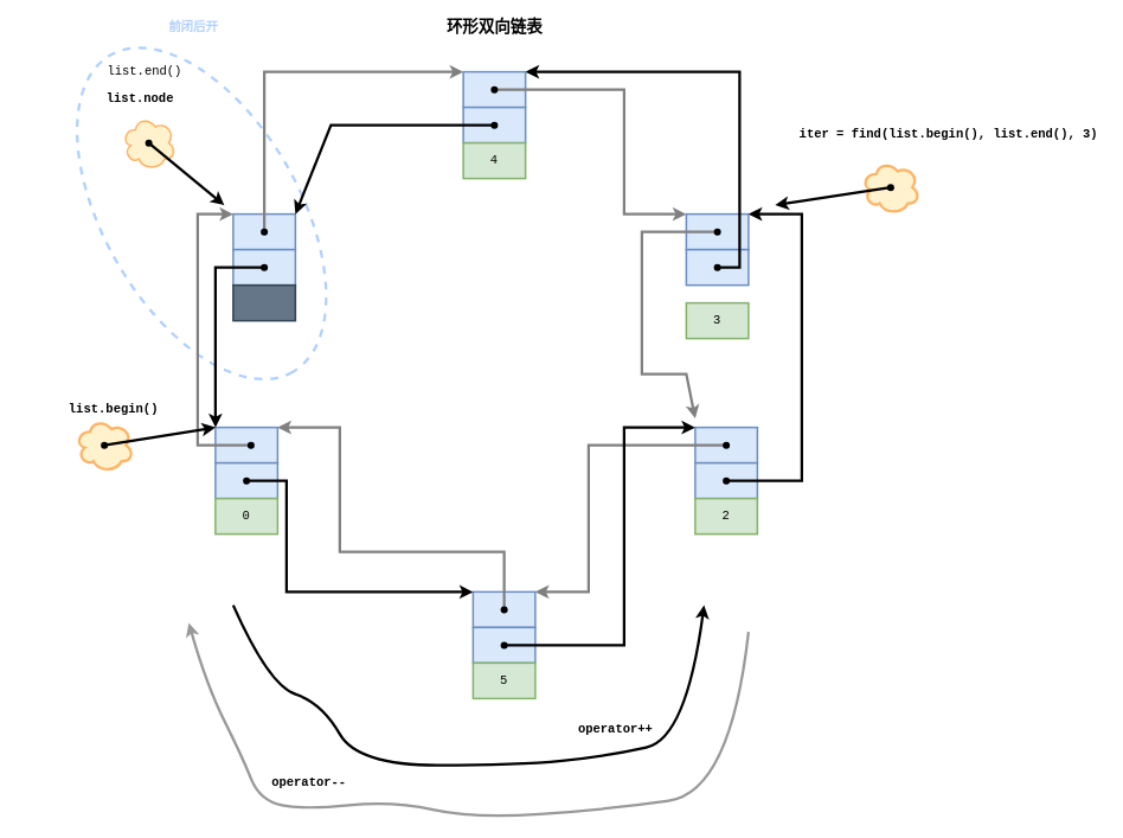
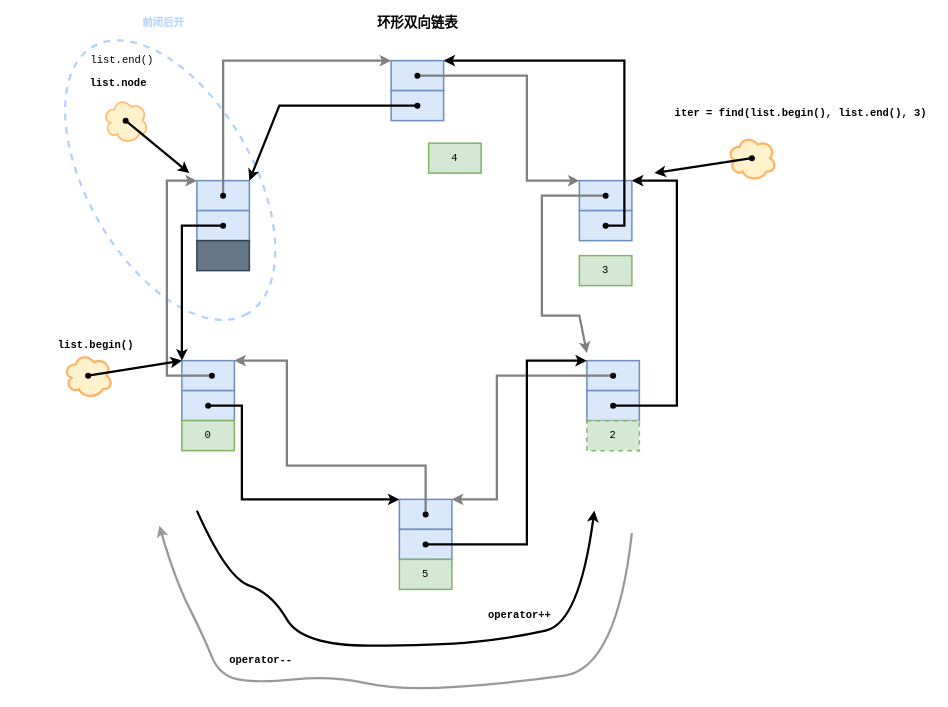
- <mxCell id="21" value="&lt;font face=&quot;Courier New&quot; style=&quot;font-size: 14px&quot;&gt;4&lt;/font&gt;" style="rounded=0;whiteSpace=wrap;html=1;strokeWidth=2;fillColor=#d5e8d4;strokeColor=#82b366;" vertex="1" parent="1"><mxGeometry x="521" y="160" width="70" height="40" as="geometry" /></mxCell>
+ <mxCell id="21" value="&lt;font face=&quot;Courier New&quot; style=&quot;font-size: 14px&quot;&gt;4&lt;/font&gt;" style="rounded=0;whiteSpace=wrap;html=1;strokeWidth=2;fillColor=#d5e8d4;strokeColor=#82b366;" vertex="1" parent="1"><mxGeometry x="571" y="190" width="70" height="40" as="geometry" /></mxCell>
- <mxCell id="15" value="&lt;font face=&quot;Courier New&quot; style=&quot;font-size: 14px&quot;&gt;2&lt;/font&gt;" style="rounded=0;whiteSpace=wrap;html=1;strokeWidth=2;fillColor=#d5e8d4;strokeColor=#82b366;" vertex="1" parent="1"><mxGeometry x="782" y="560" width="70" height="40" as="geometry" /></mxCell>
+ <mxCell id="15" value="&lt;font face=&quot;Courier New&quot; style=&quot;font-size: 14px&quot;&gt;2&lt;/font&gt;" style="rounded=0;whiteSpace=wrap;html=1;strokeWidth=2;fillColor=#d5e8d4;strokeColor=#82b366;dashed=1;" vertex="1" parent="1"><mxGeometry x="782" y="560" width="70" height="40" as="geometry" /></mxCell>
